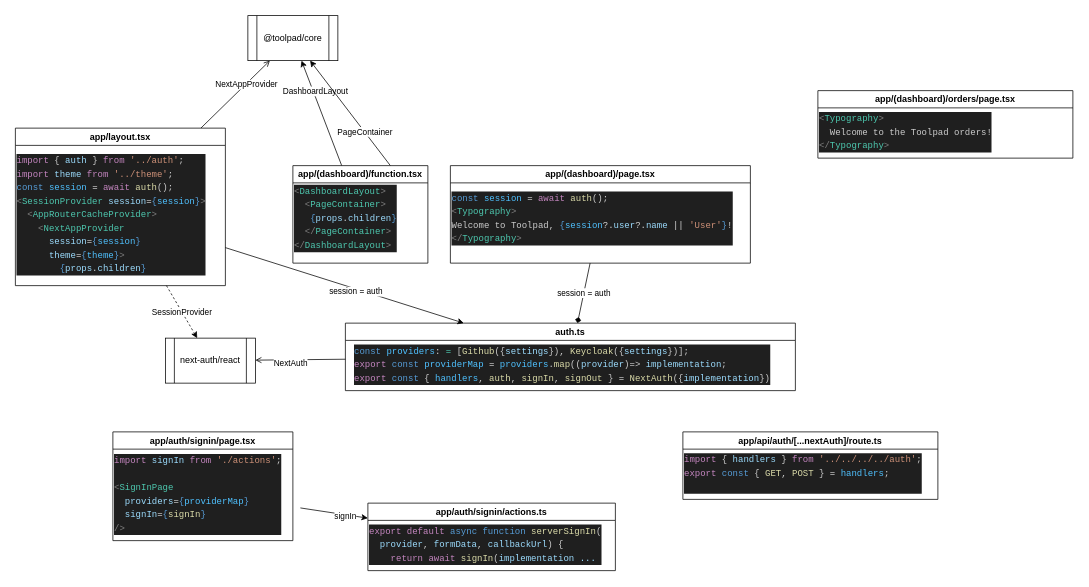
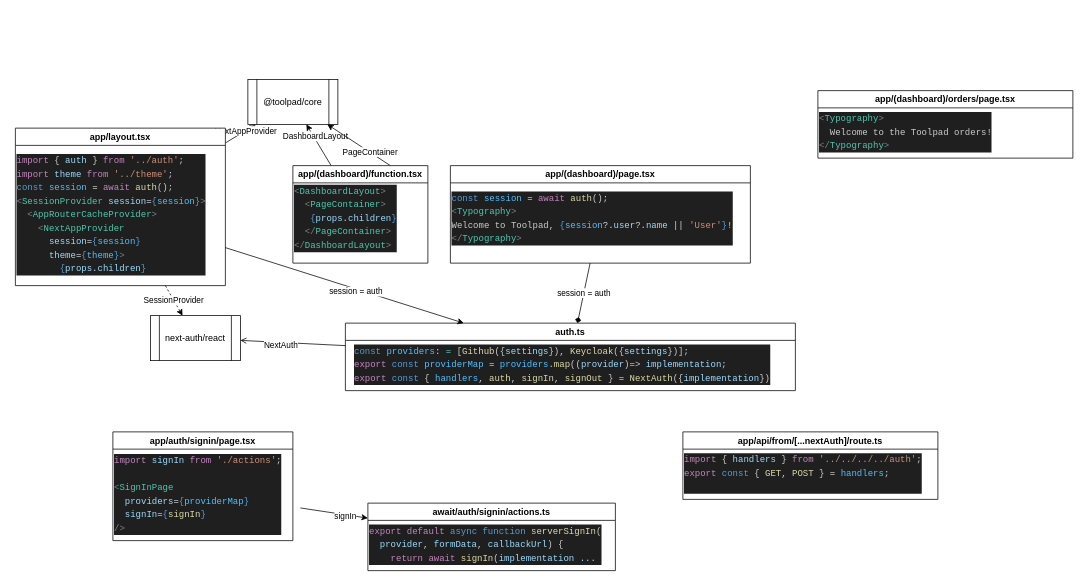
- <mxCell id="7" value="@toolpad/core" style="shape=process;whiteSpace=wrap;html=1;backgroundOutline=1;" vertex="1" parent="1"><mxGeometry x="330" y="20" width="120" height="60" as="geometry" /></mxCell>
+ <mxCell id="7" value="@toolpad/core" style="shape=process;whiteSpace=wrap;html=1;backgroundOutline=1;" vertex="1" parent="1"><mxGeometry x="330" y="105" width="120" height="60" as="geometry" /></mxCell>
- <mxCell id="8" value="next-auth/react" style="shape=process;whiteSpace=wrap;html=1;backgroundOutline=1;" vertex="1" parent="1"><mxGeometry x="220" y="450" width="120" height="60" as="geometry" /></mxCell>
+ <mxCell id="8" value="next-auth/react" style="shape=process;whiteSpace=wrap;html=1;backgroundOutline=1;" vertex="1" parent="1"><mxGeometry x="200" y="420" width="120" height="60" as="geometry" /></mxCell>
- <mxCell id="30" value="app/api/auth/[...nextAuth]/route.ts" style="swimlane;whiteSpace=wrap;html=1;" vertex="1" parent="1"><mxGeometry x="910" y="575" width="340" height="90" as="geometry" /></mxCell>
+ <mxCell id="30" value="app/api/from/[...nextAuth]/route.ts" style="swimlane;whiteSpace=wrap;html=1;" vertex="1" parent="1"><mxGeometry x="910" y="575" width="340" height="90" as="geometry" /></mxCell>
- <mxCell id="26" value="app/auth/signin/actions.ts" style="swimlane;whiteSpace=wrap;html=1;" vertex="1" parent="1"><mxGeometry x="490" y="670" width="330" height="90" as="geometry" /></mxCell>
+ <mxCell id="26" value="await/auth/signin/actions.ts" style="swimlane;whiteSpace=wrap;html=1;" vertex="1" parent="1"><mxGeometry x="490" y="670" width="330" height="90" as="geometry" /></mxCell>
